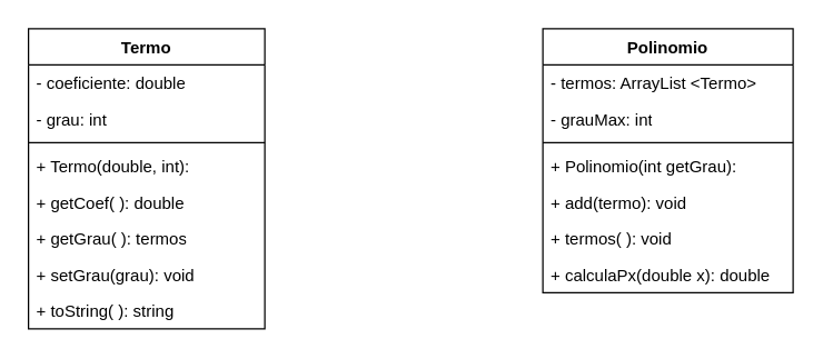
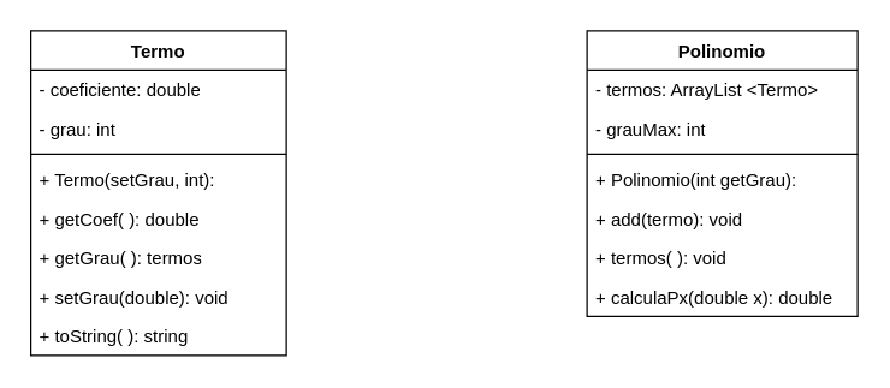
- <mxCell id="14" value="+ Termo(double, int):" style="text;strokeColor=none;fillColor=none;align=left;verticalAlign=top;spacingLeft=4;spacingRight=4;overflow=hidden;rotatable=0;points=[[0,0.5],[1,0.5]];portConstraint=eastwest;whiteSpace=wrap;html=1;" vertex="1" parent="10"><mxGeometry y="86" width="170" height="26" as="geometry" /></mxCell>
+ <mxCell id="14" value="+ Termo(setGrau, int):" style="text;strokeColor=none;fillColor=none;align=left;verticalAlign=top;spacingLeft=4;spacingRight=4;overflow=hidden;rotatable=0;points=[[0,0.5],[1,0.5]];portConstraint=eastwest;whiteSpace=wrap;html=1;" vertex="1" parent="10"><mxGeometry y="86" width="170" height="26" as="geometry" /></mxCell>
- <mxCell id="17" value="+ setGrau(grau): void" style="text;strokeColor=none;fillColor=none;align=left;verticalAlign=top;spacingLeft=4;spacingRight=4;overflow=hidden;rotatable=0;points=[[0,0.5],[1,0.5]];portConstraint=eastwest;whiteSpace=wrap;html=1;" vertex="1" parent="10"><mxGeometry y="164" width="170" height="26" as="geometry" /></mxCell>
+ <mxCell id="17" value="+ setGrau(double): void" style="text;strokeColor=none;fillColor=none;align=left;verticalAlign=top;spacingLeft=4;spacingRight=4;overflow=hidden;rotatable=0;points=[[0,0.5],[1,0.5]];portConstraint=eastwest;whiteSpace=wrap;html=1;" vertex="1" parent="10"><mxGeometry y="164" width="170" height="26" as="geometry" /></mxCell>
